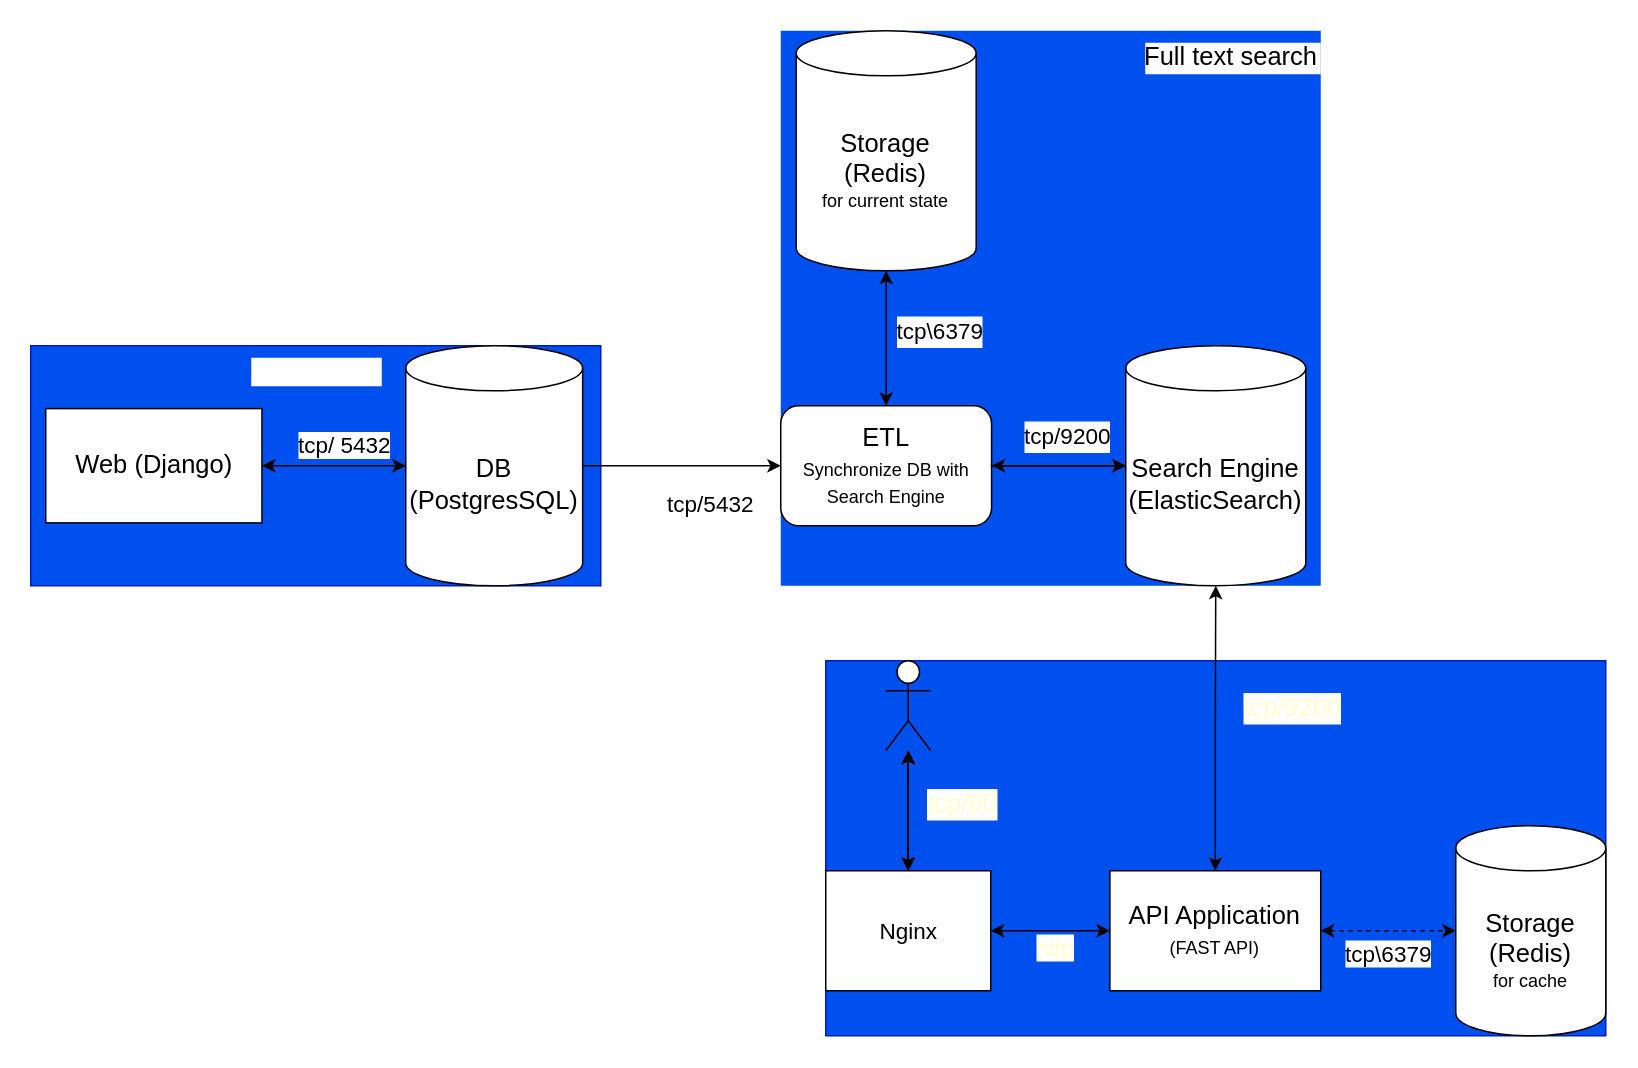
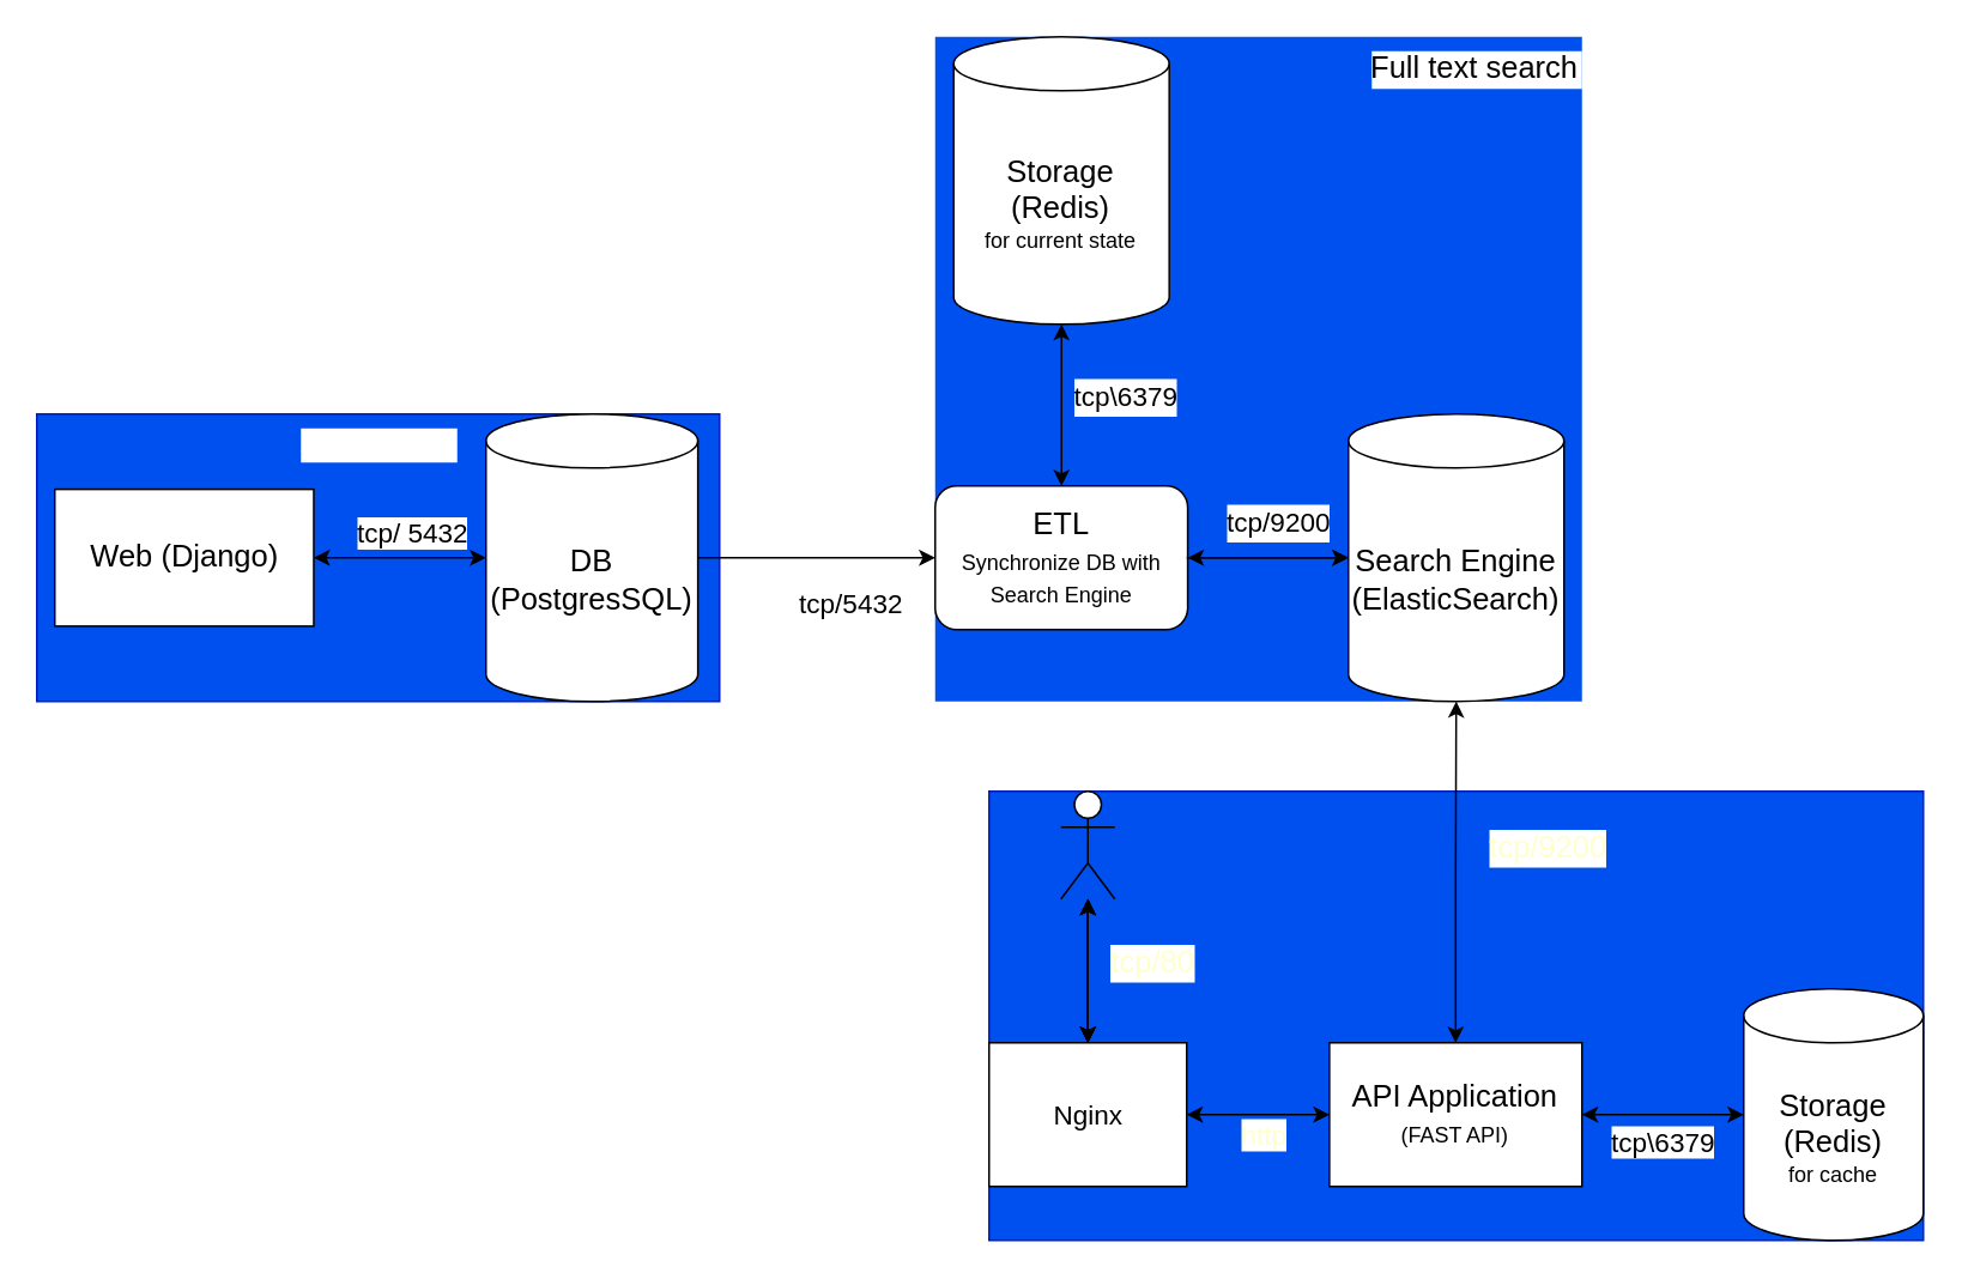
- <mxCell id="20" value="&lt;font style=&quot;font-size: 15px&quot;&gt;tcp\6379&lt;/font&gt;" style="edgeStyle=orthogonalEdgeStyle;rounded=0;orthogonalLoop=1;jettySize=auto;html=1;fontSize=12;startArrow=classic;startFill=1;verticalAlign=top;dashed=1;" edge="1" parent="17" source="23" target="19"><mxGeometry relative="1" as="geometry" /></mxCell>
+ <mxCell id="20" value="&lt;font style=&quot;font-size: 15px&quot;&gt;tcp\6379&lt;/font&gt;" style="edgeStyle=orthogonalEdgeStyle;rounded=0;orthogonalLoop=1;jettySize=auto;html=1;fontSize=12;startArrow=classic;startFill=1;verticalAlign=top;" edge="1" parent="17" source="23" target="19"><mxGeometry relative="1" as="geometry" /></mxCell>
